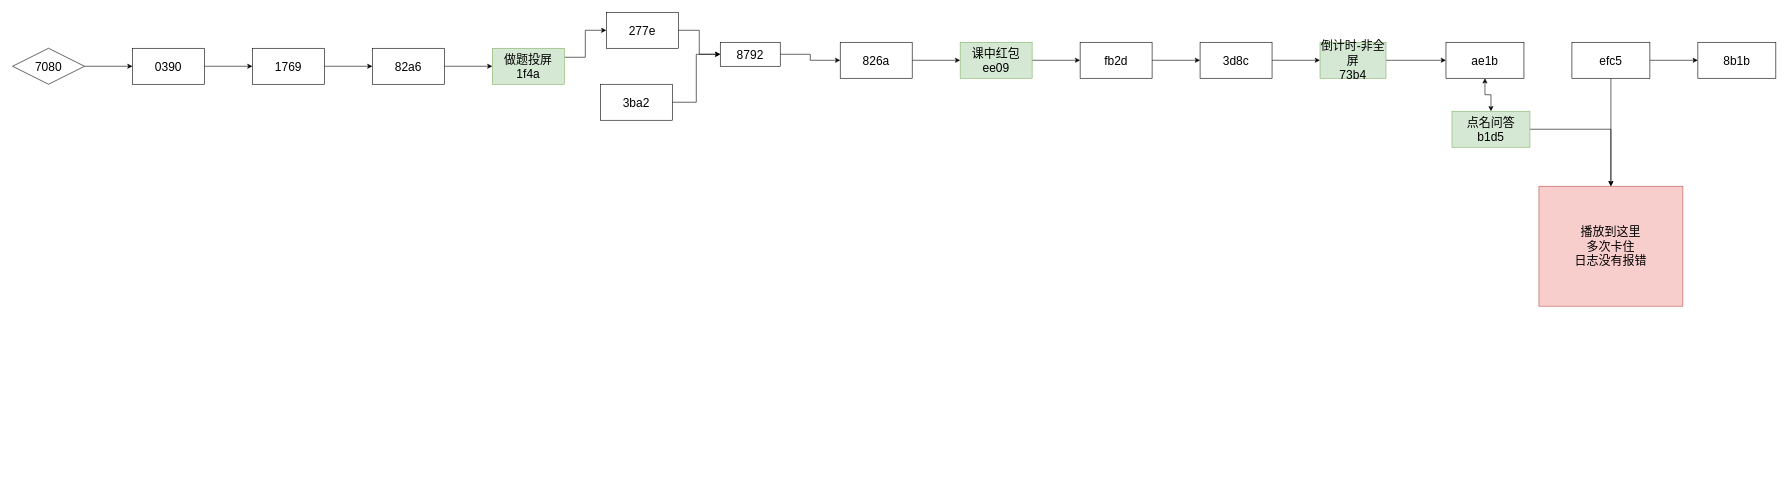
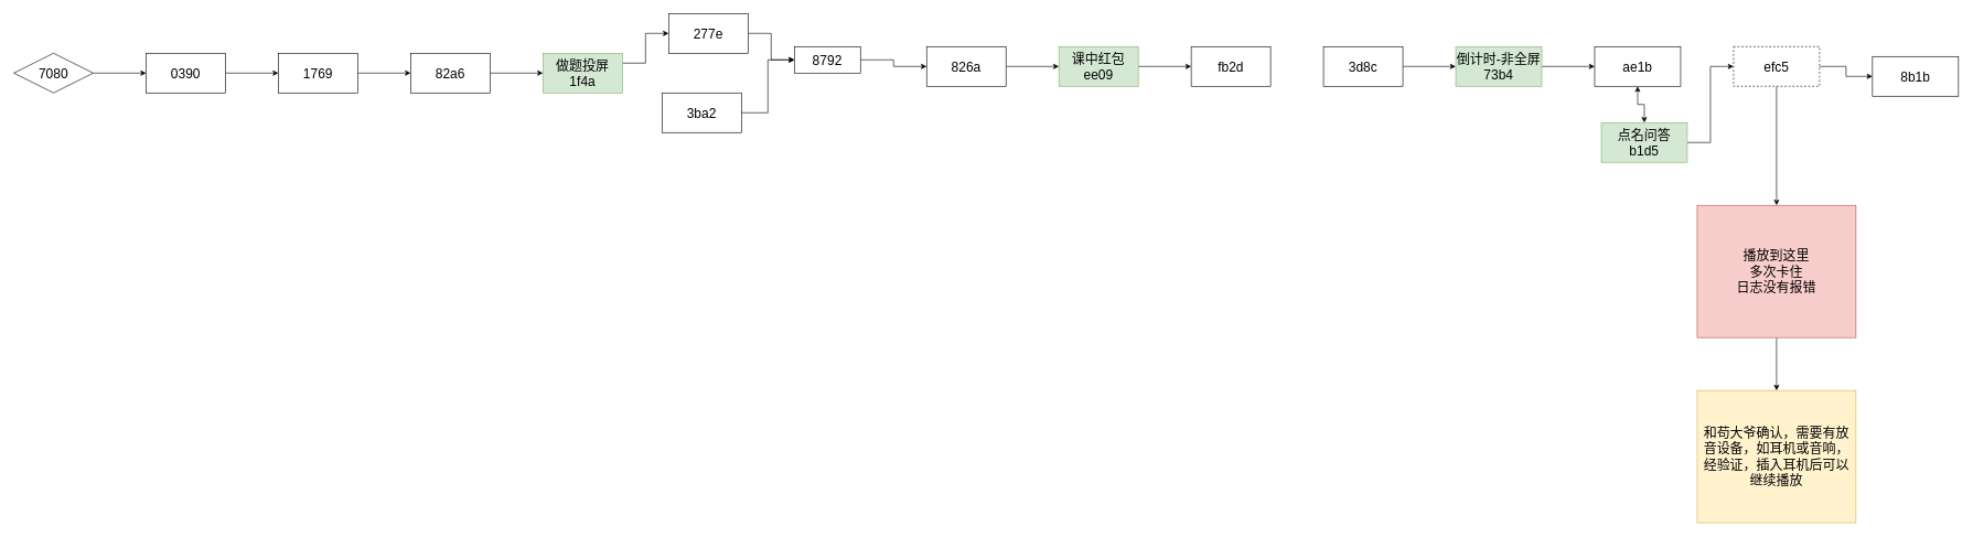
- <mxCell id="20" value="" style="edgeStyle=orthogonalEdgeStyle;rounded=0;orthogonalLoop=1;jettySize=auto;html=1;fontSize=20;" edge="1" parent="1" source="21" target="23"><mxGeometry relative="1" as="geometry" /></mxCell>
- <mxCell id="25" value="倒计时-非全屏&lt;br&gt;73b4" style="rounded=0;whiteSpace=wrap;html=1;fontSize=20;fillColor=#d5e8d4;strokeColor=#82b366;" vertex="1" parent="1"><mxGeometry x="2200" y="70" width="110" height="60" as="geometry" /></mxCell>
+ <mxCell id="25" value="倒计时-非全屏&lt;br&gt;73b4" style="rounded=0;whiteSpace=wrap;html=1;fontSize=20;fillColor=#d5e8d4;strokeColor=#82b366;" vertex="1" parent="1"><mxGeometry x="2200" y="70" width="130" height="60" as="geometry" /></mxCell>
- <mxCell id="30" value="efc5" style="rounded=0;whiteSpace=wrap;html=1;fontSize=20;" vertex="1" parent="1"><mxGeometry x="2620" y="70" width="130" height="60" as="geometry" /></mxCell>
+ <mxCell id="30" value="efc5" style="rounded=0;whiteSpace=wrap;html=1;fontSize=20;dashed=1;" vertex="1" parent="1"><mxGeometry x="2620" y="70" width="130" height="60" as="geometry" /></mxCell>
- <mxCell id="34" value="8b1b" style="rounded=0;whiteSpace=wrap;html=1;fontSize=20;" vertex="1" parent="1"><mxGeometry x="2830" y="70" width="130" height="60" as="geometry" /></mxCell>
+ <mxCell id="34" value="8b1b" style="rounded=0;whiteSpace=wrap;html=1;fontSize=20;" vertex="1" parent="1"><mxGeometry x="2830" y="85" width="130" height="60" as="geometry" /></mxCell>
- <mxCell id="35" style="edgeStyle=orthogonalEdgeStyle;rounded=0;orthogonalLoop=1;jettySize=auto;html=1;exitX=1;exitY=0.5;exitDx=0;exitDy=0;startArrow=none;startFill=0;fontSize=20;" edge="1" parent="1" source="36" target="32"><mxGeometry relative="1" as="geometry" /></mxCell>
+ <mxCell id="35" style="edgeStyle=orthogonalEdgeStyle;rounded=0;orthogonalLoop=1;jettySize=auto;html=1;exitX=1;exitY=0.5;exitDx=0;exitDy=0;entryX=0;entryY=0.5;entryDx=0;entryDy=0;startArrow=none;startFill=0;fontSize=20;" edge="1" parent="1" source="36" target="30"><mxGeometry relative="1" as="geometry" /></mxCell>
+ <mxCell id="31" value="" style="edgeStyle=orthogonalEdgeStyle;rounded=0;orthogonalLoop=1;jettySize=auto;html=1;startArrow=none;startFill=0;fontSize=20;" edge="1" parent="1" source="32" target="33"><mxGeometry relative="1" as="geometry" /></mxCell>
+ <mxCell id="33" value="和苟大爷确认，需要有放音设备，如耳机或音响，经验证，插入耳机后可以继续播放" style="rounded=0;whiteSpace=wrap;html=1;fontSize=20;fillColor=#fff2cc;strokeColor=#d6b656;" vertex="1" parent="1"><mxGeometry x="2565" y="590" width="240" height="200" as="geometry" /></mxCell>
